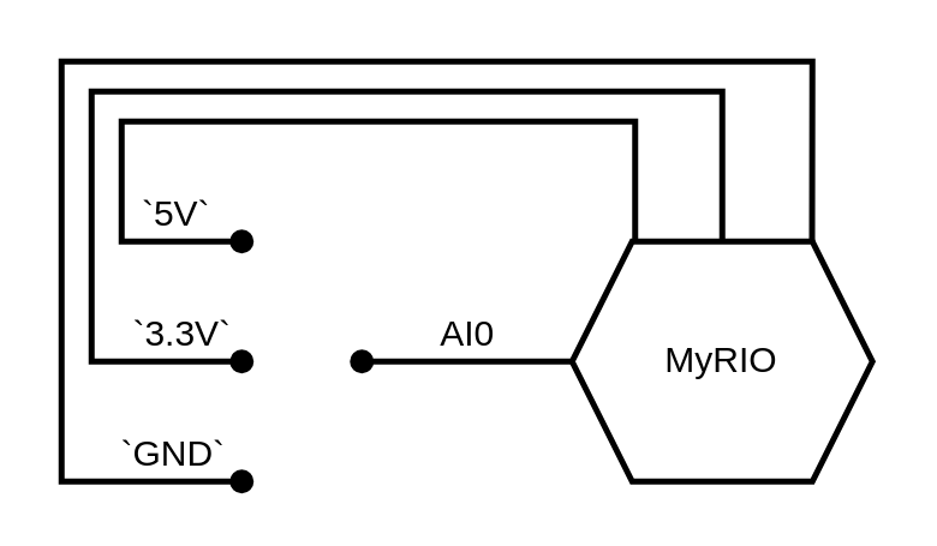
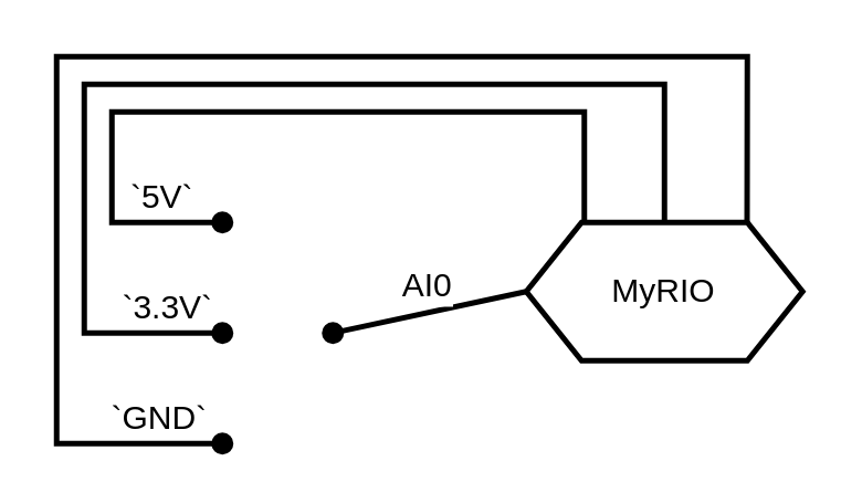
- <mxCell id="2" value="MyRIO" style="shape=hexagon;perimeter=hexagonPerimeter2;whiteSpace=wrap;html=1;fixedSize=1;strokeWidth=2;fontSize=12;" parent="1" vertex="1"><mxGeometry x="190" y="80" width="100" height="80" as="geometry" /></mxCell>
+ <mxCell id="2" value="MyRIO" style="shape=hexagon;perimeter=hexagonPerimeter2;whiteSpace=wrap;html=1;fixedSize=1;strokeWidth=2;fontSize=12;" parent="1" vertex="1"><mxGeometry x="190" y="80" width="100" height="50" as="geometry" /></mxCell>
